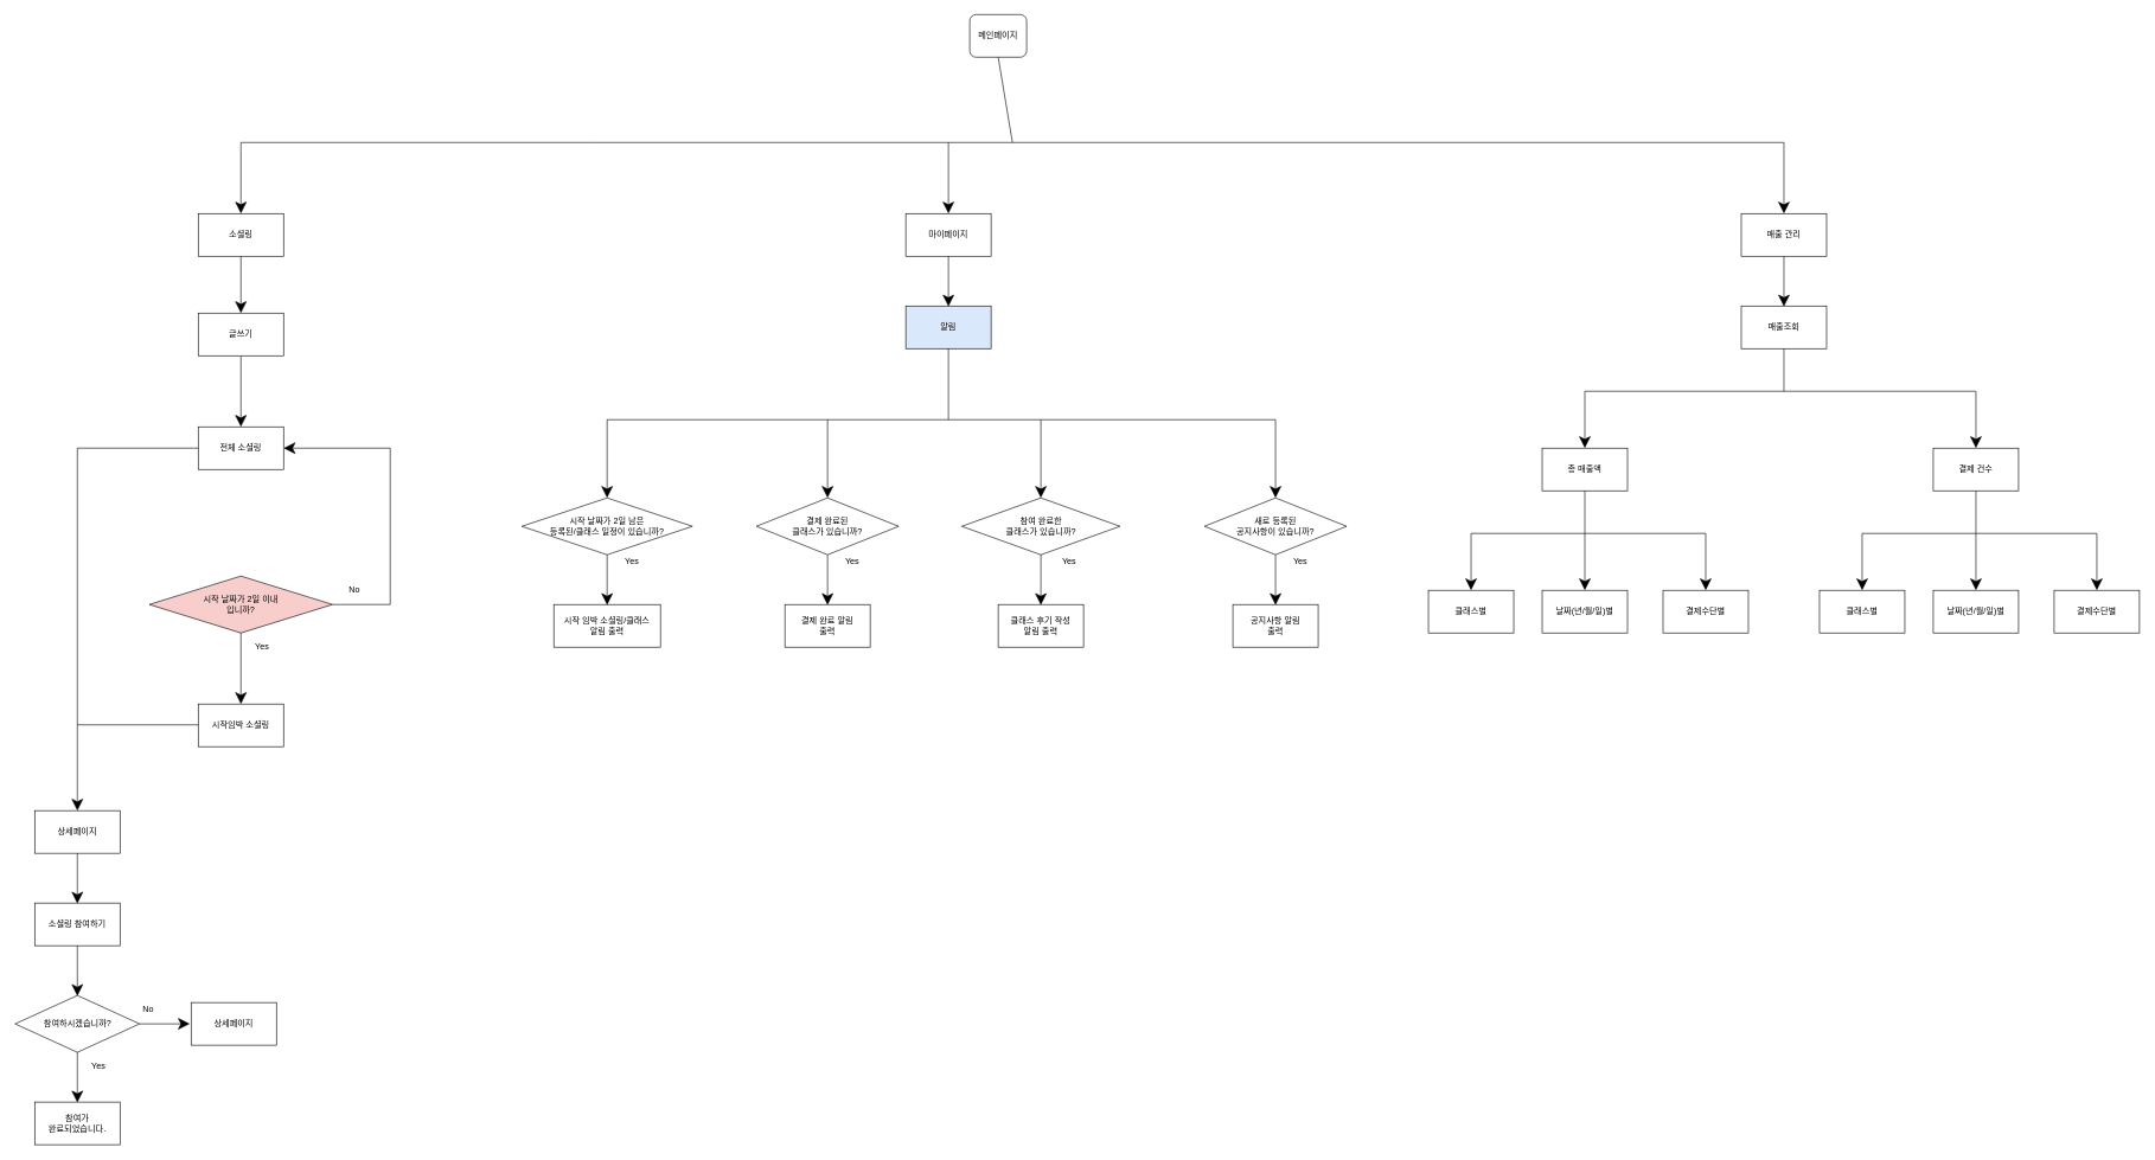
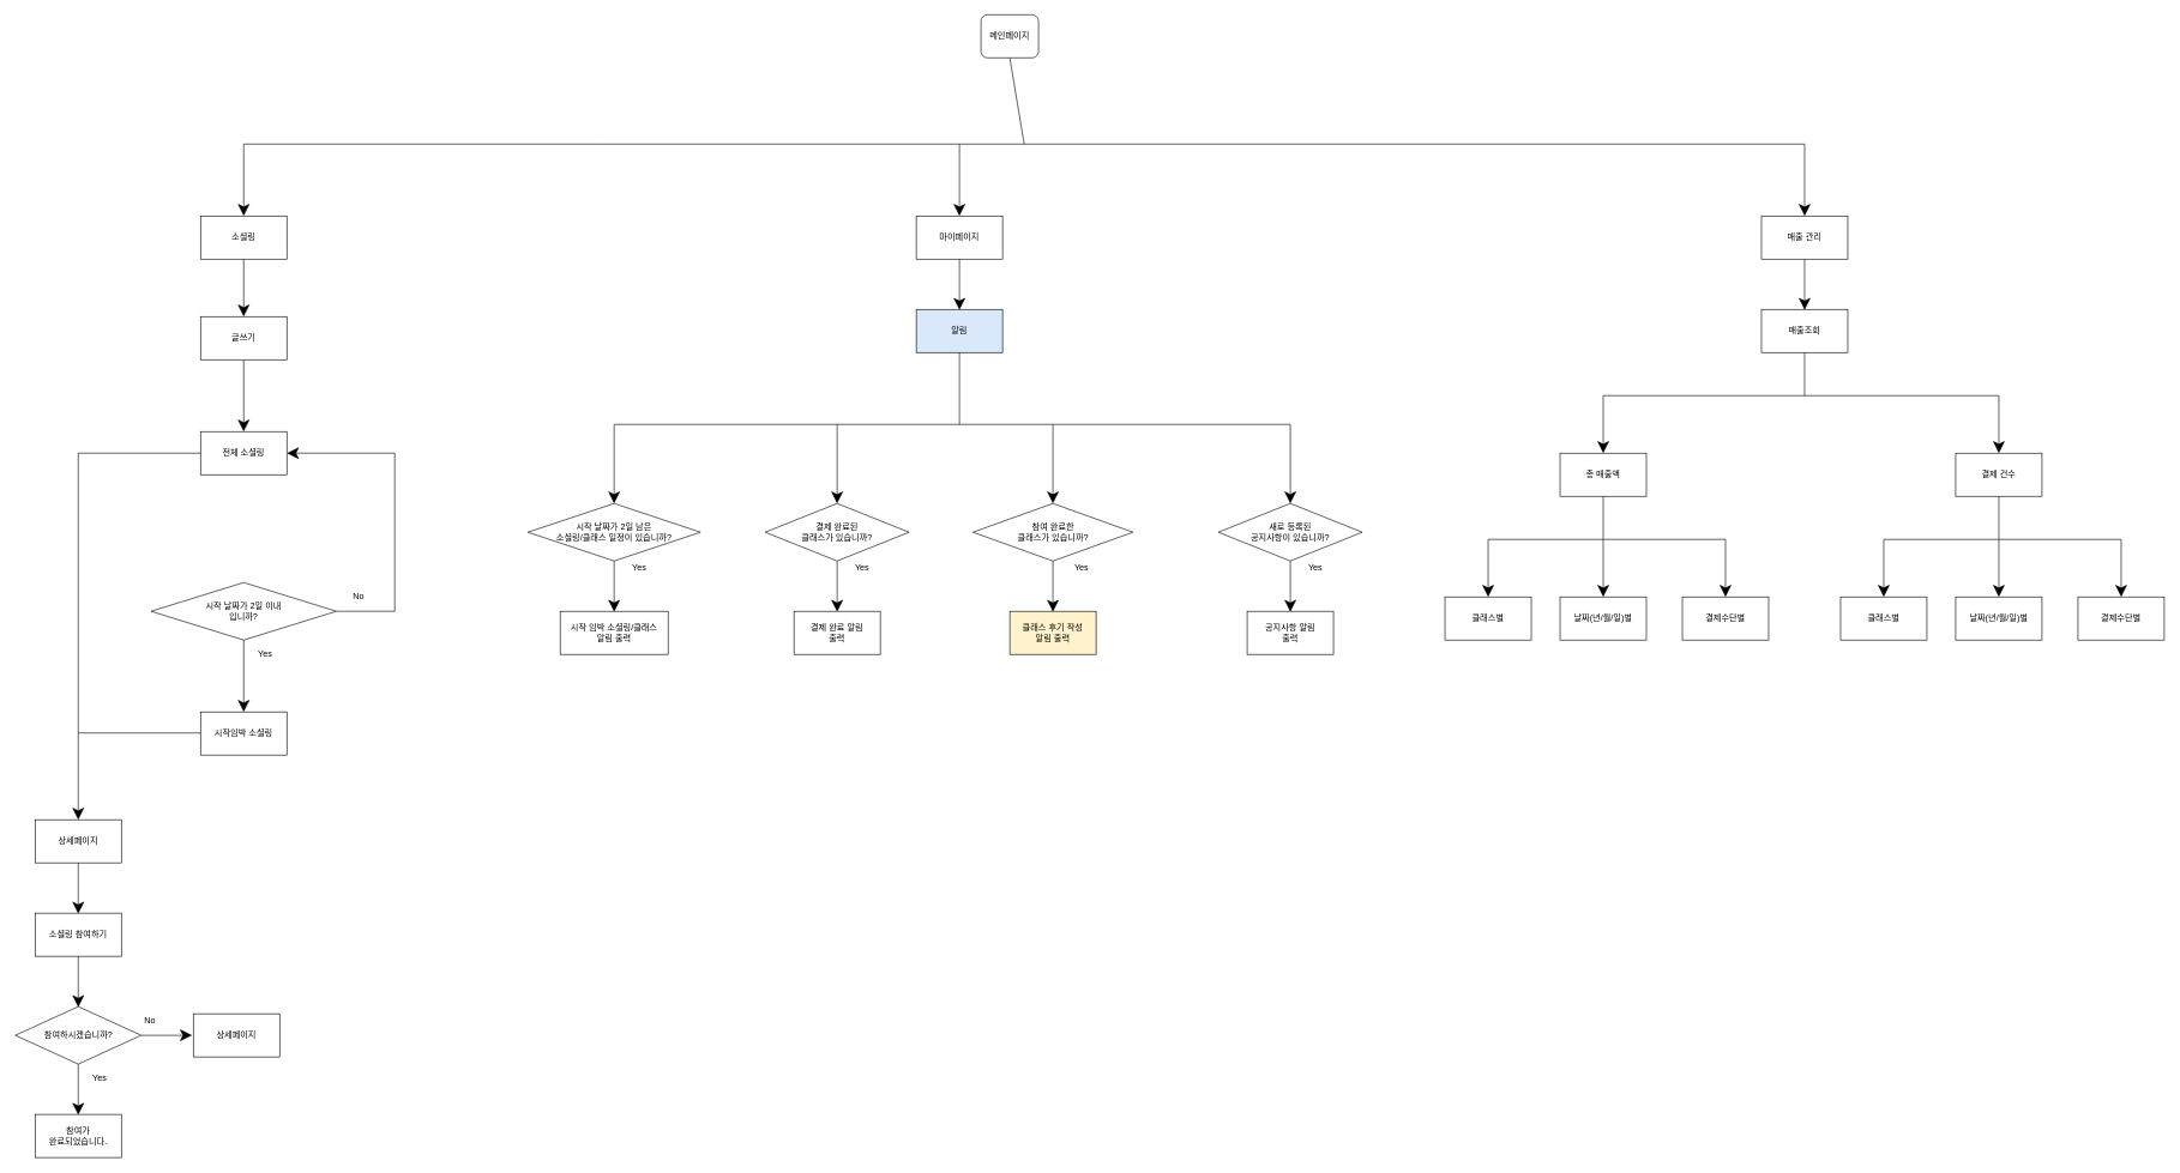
- <mxCell id="42" value="시작 날짜가 2일 남은&lt;br&gt;등록된/클래스 일정이 있습니까?" style="rhombus;whiteSpace=wrap;html=1;hachureGap=4;pointerEvents=0;" vertex="1" parent="1"><mxGeometry x="733" y="700" width="240" height="80" as="geometry" /></mxCell>
+ <mxCell id="42" value="시작 날짜가 2일 남은&lt;br&gt;소셜링/클래스 일정이 있습니까?" style="rhombus;whiteSpace=wrap;html=1;hachureGap=4;pointerEvents=0;" vertex="1" parent="1"><mxGeometry x="733" y="700" width="240" height="80" as="geometry" /></mxCell>
- <mxCell id="12" value="시작 날짜가 2일 이내&lt;br&gt;입니까?" style="rhombus;whiteSpace=wrap;html=1;hachureGap=4;pointerEvents=0;fillColor=#f8cecc;" vertex="1" parent="1"><mxGeometry x="209.25" y="810" width="257.5" height="80" as="geometry" /></mxCell>
+ <mxCell id="12" value="시작 날짜가 2일 이내&lt;br&gt;입니까?" style="rhombus;whiteSpace=wrap;html=1;hachureGap=4;pointerEvents=0;" vertex="1" parent="1"><mxGeometry x="209.25" y="810" width="257.5" height="80" as="geometry" /></mxCell>
- <mxCell id="52" value="클래스 후기 작성&lt;br&gt;알림 출력" style="rounded=0;whiteSpace=wrap;html=1;hachureGap=4;pointerEvents=0;" vertex="1" parent="1"><mxGeometry x="1403" y="850" width="120" height="60" as="geometry" /></mxCell>
+ <mxCell id="52" value="클래스 후기 작성&lt;br&gt;알림 출력" style="rounded=0;whiteSpace=wrap;html=1;hachureGap=4;pointerEvents=0;fillColor=#fff2cc;" vertex="1" parent="1"><mxGeometry x="1403" y="850" width="120" height="60" as="geometry" /></mxCell>
